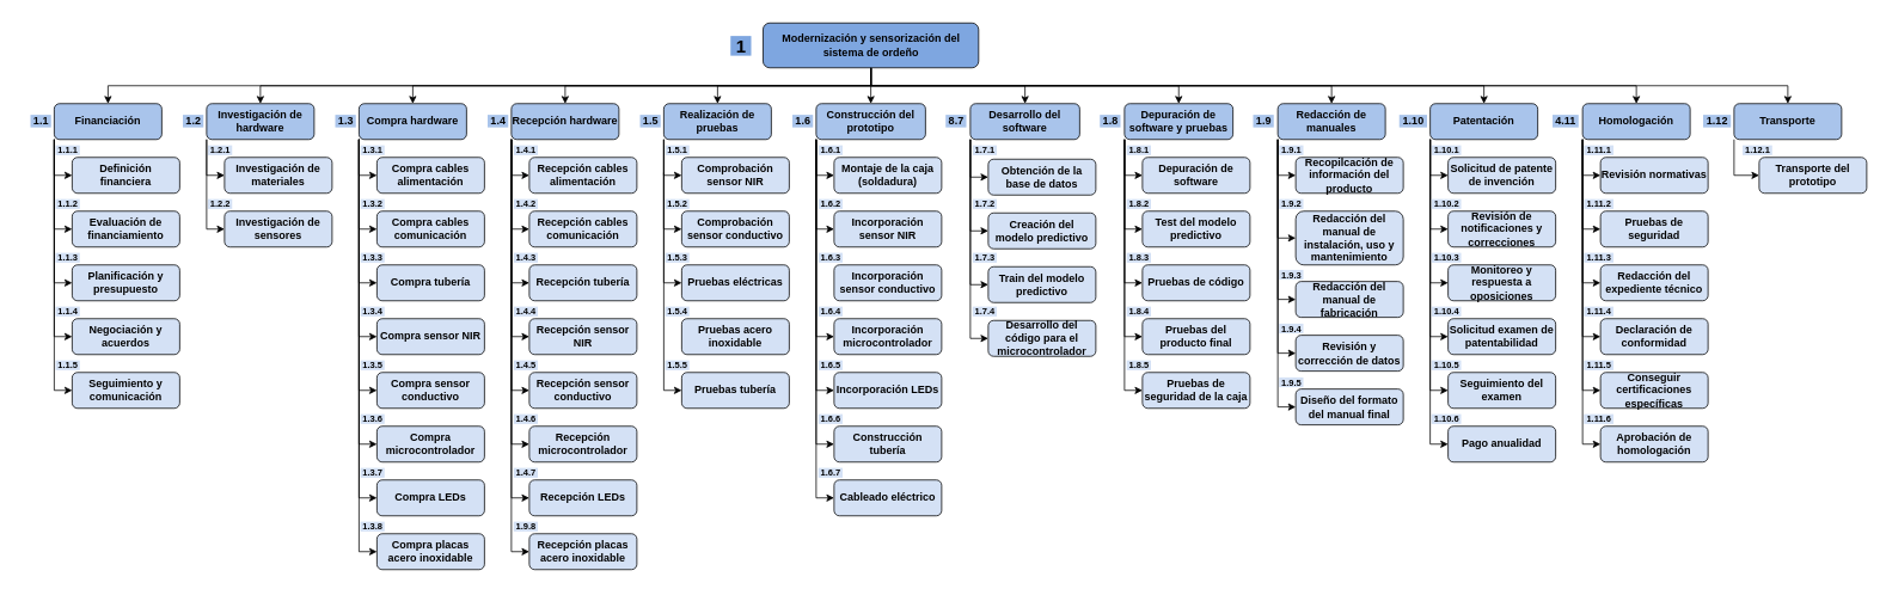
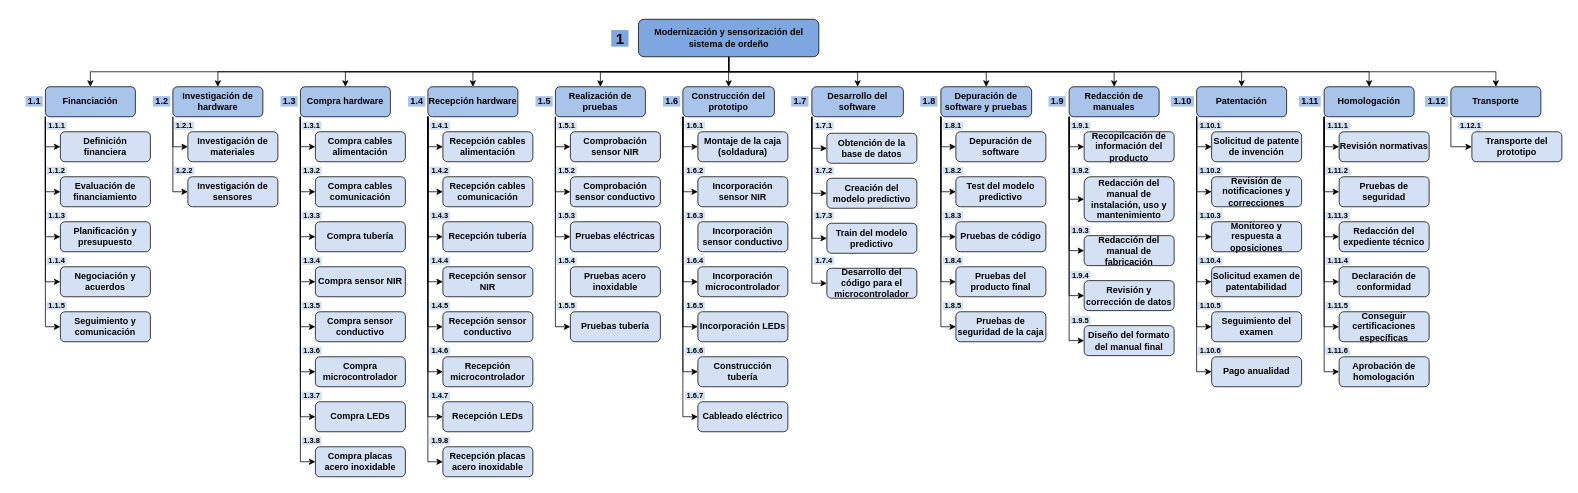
- <mxCell id="144" value="&lt;p&gt;&lt;b&gt;&lt;font style=&quot;background-color: rgb(169, 196, 235); font-size: 12px;&quot;&gt;&amp;nbsp;8.7&amp;nbsp;&lt;/font&gt;&lt;/b&gt;&lt;/p&gt;" style="text;html=1;align=center;verticalAlign=middle;resizable=0;points=[];autosize=1;strokeColor=none;fillColor=none;" parent="1" vertex="1"><mxGeometry x="1041.25" y="110" width="50" height="50" as="geometry" /></mxCell>
+ <mxCell id="144" value="&lt;p&gt;&lt;b&gt;&lt;font style=&quot;background-color: rgb(169, 196, 235); font-size: 12px;&quot;&gt;&amp;nbsp;1.7&amp;nbsp;&lt;/font&gt;&lt;/b&gt;&lt;/p&gt;" style="text;html=1;align=center;verticalAlign=middle;resizable=0;points=[];autosize=1;strokeColor=none;fillColor=none;" parent="1" vertex="1"><mxGeometry x="1041.25" y="110" width="50" height="50" as="geometry" /></mxCell>
- <mxCell id="147" value="&lt;p&gt;&lt;b&gt;&lt;font style=&quot;background-color: rgb(169, 196, 235); font-size: 12px;&quot;&gt;&amp;nbsp;4.11&amp;nbsp;&lt;/font&gt;&lt;/b&gt;&lt;/p&gt;" style="text;html=1;align=center;verticalAlign=middle;resizable=0;points=[];autosize=1;strokeColor=none;fillColor=none;" parent="1" vertex="1"><mxGeometry x="1721" y="110" width="50" height="50" as="geometry" /></mxCell>
+ <mxCell id="147" value="&lt;p&gt;&lt;b&gt;&lt;font style=&quot;background-color: rgb(169, 196, 235); font-size: 12px;&quot;&gt;&amp;nbsp;1.11&amp;nbsp;&lt;/font&gt;&lt;/b&gt;&lt;/p&gt;" style="text;html=1;align=center;verticalAlign=middle;resizable=0;points=[];autosize=1;strokeColor=none;fillColor=none;" parent="1" vertex="1"><mxGeometry x="1721" y="110" width="50" height="50" as="geometry" /></mxCell>
